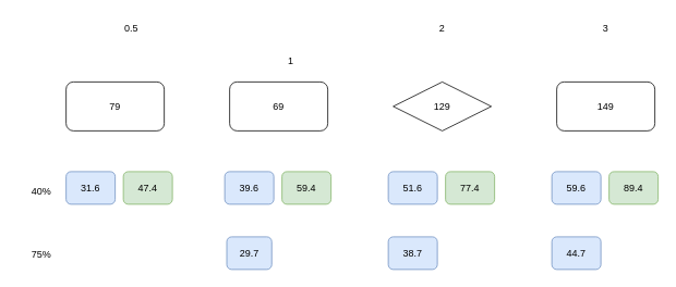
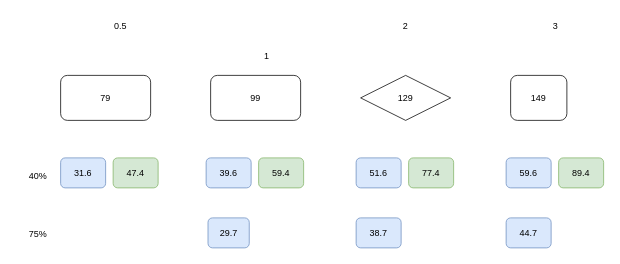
- <mxCell id="2" value="69" style="rounded=1;whiteSpace=wrap;html=1;" vertex="1" parent="1"><mxGeometry x="280" y="100" width="120" height="60" as="geometry" /></mxCell>
+ <mxCell id="2" value="99" style="rounded=1;whiteSpace=wrap;html=1;" vertex="1" parent="1"><mxGeometry x="280" y="100" width="120" height="60" as="geometry" /></mxCell>
- <mxCell id="4" value="149" style="rounded=1;whiteSpace=wrap;html=1;" vertex="1" parent="1"><mxGeometry x="680" y="100" width="120" height="60" as="geometry" /></mxCell>
+ <mxCell id="4" value="149" style="rounded=1;whiteSpace=wrap;html=1;" vertex="1" parent="1"><mxGeometry x="680" y="100" width="75" height="60" as="geometry" /></mxCell>
